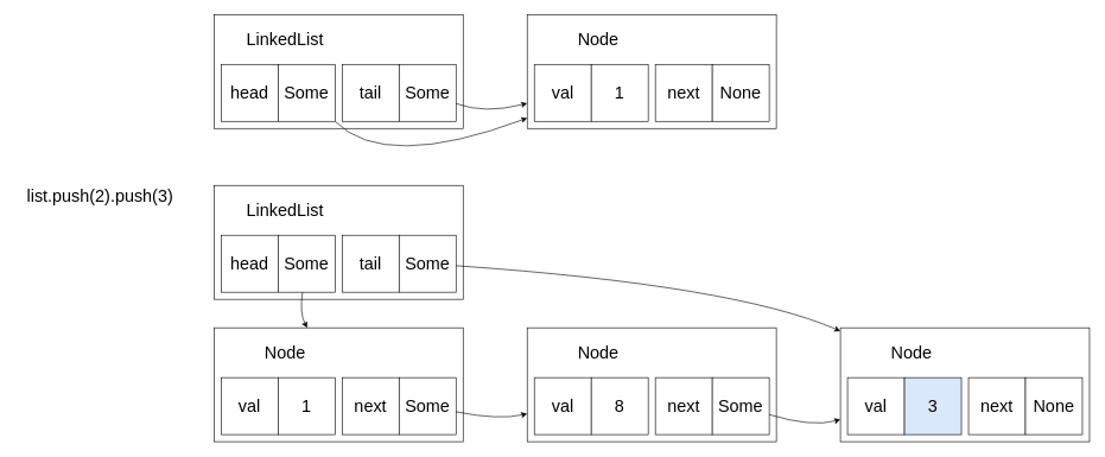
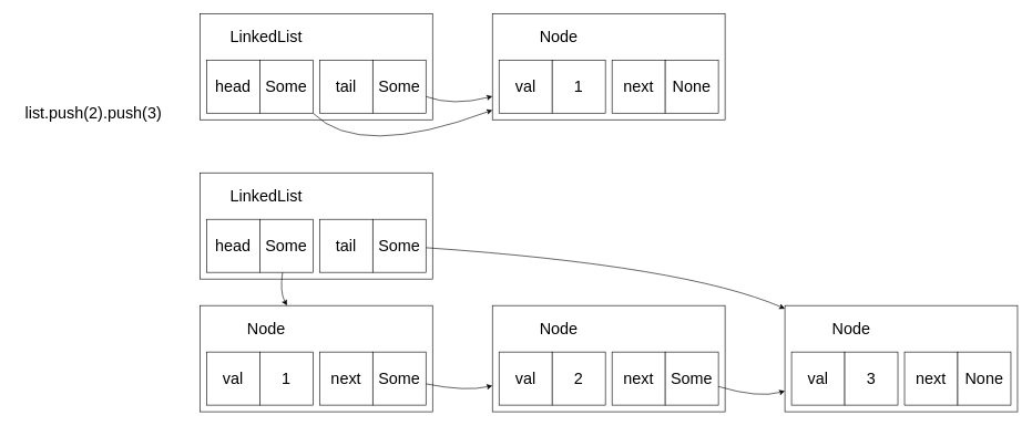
- <mxCell id="2" value="list.push(2).push(3)" style="text;html=1;strokeColor=none;fillColor=none;align=center;verticalAlign=middle;whiteSpace=wrap;rounded=0;fontSize=24;" parent="1" vertex="1"><mxGeometry x="20" y="260" width="240" height="30" as="geometry" /></mxCell>
+ <mxCell id="2" value="list.push(2).push(3)" style="text;html=1;strokeColor=none;fillColor=none;align=center;verticalAlign=middle;whiteSpace=wrap;rounded=0;fontSize=24;" parent="1" vertex="1"><mxGeometry x="20" y="155" width="240" height="30" as="geometry" /></mxCell>
- <mxCell id="34" value="&lt;font style=&quot;font-size: 24px;&quot;&gt;8&lt;/font&gt;" style="rounded=0;whiteSpace=wrap;html=1;" parent="1" vertex="1"><mxGeometry x="830" y="530" width="80" height="80" as="geometry" /></mxCell>
+ <mxCell id="34" value="&lt;font style=&quot;font-size: 24px;&quot;&gt;2&lt;/font&gt;" style="rounded=0;whiteSpace=wrap;html=1;" parent="1" vertex="1"><mxGeometry x="830" y="530" width="80" height="80" as="geometry" /></mxCell>
- <mxCell id="41" value="&lt;font style=&quot;font-size: 24px;&quot;&gt;3&lt;br&gt;&lt;/font&gt;" style="rounded=0;whiteSpace=wrap;html=1;fillColor=#dae8fc;" parent="1" vertex="1"><mxGeometry x="1270" y="530" width="80" height="80" as="geometry" /></mxCell>
+ <mxCell id="41" value="&lt;font style=&quot;font-size: 24px;&quot;&gt;3&lt;br&gt;&lt;/font&gt;" style="rounded=0;whiteSpace=wrap;html=1;" parent="1" vertex="1"><mxGeometry x="1270" y="530" width="80" height="80" as="geometry" /></mxCell>
